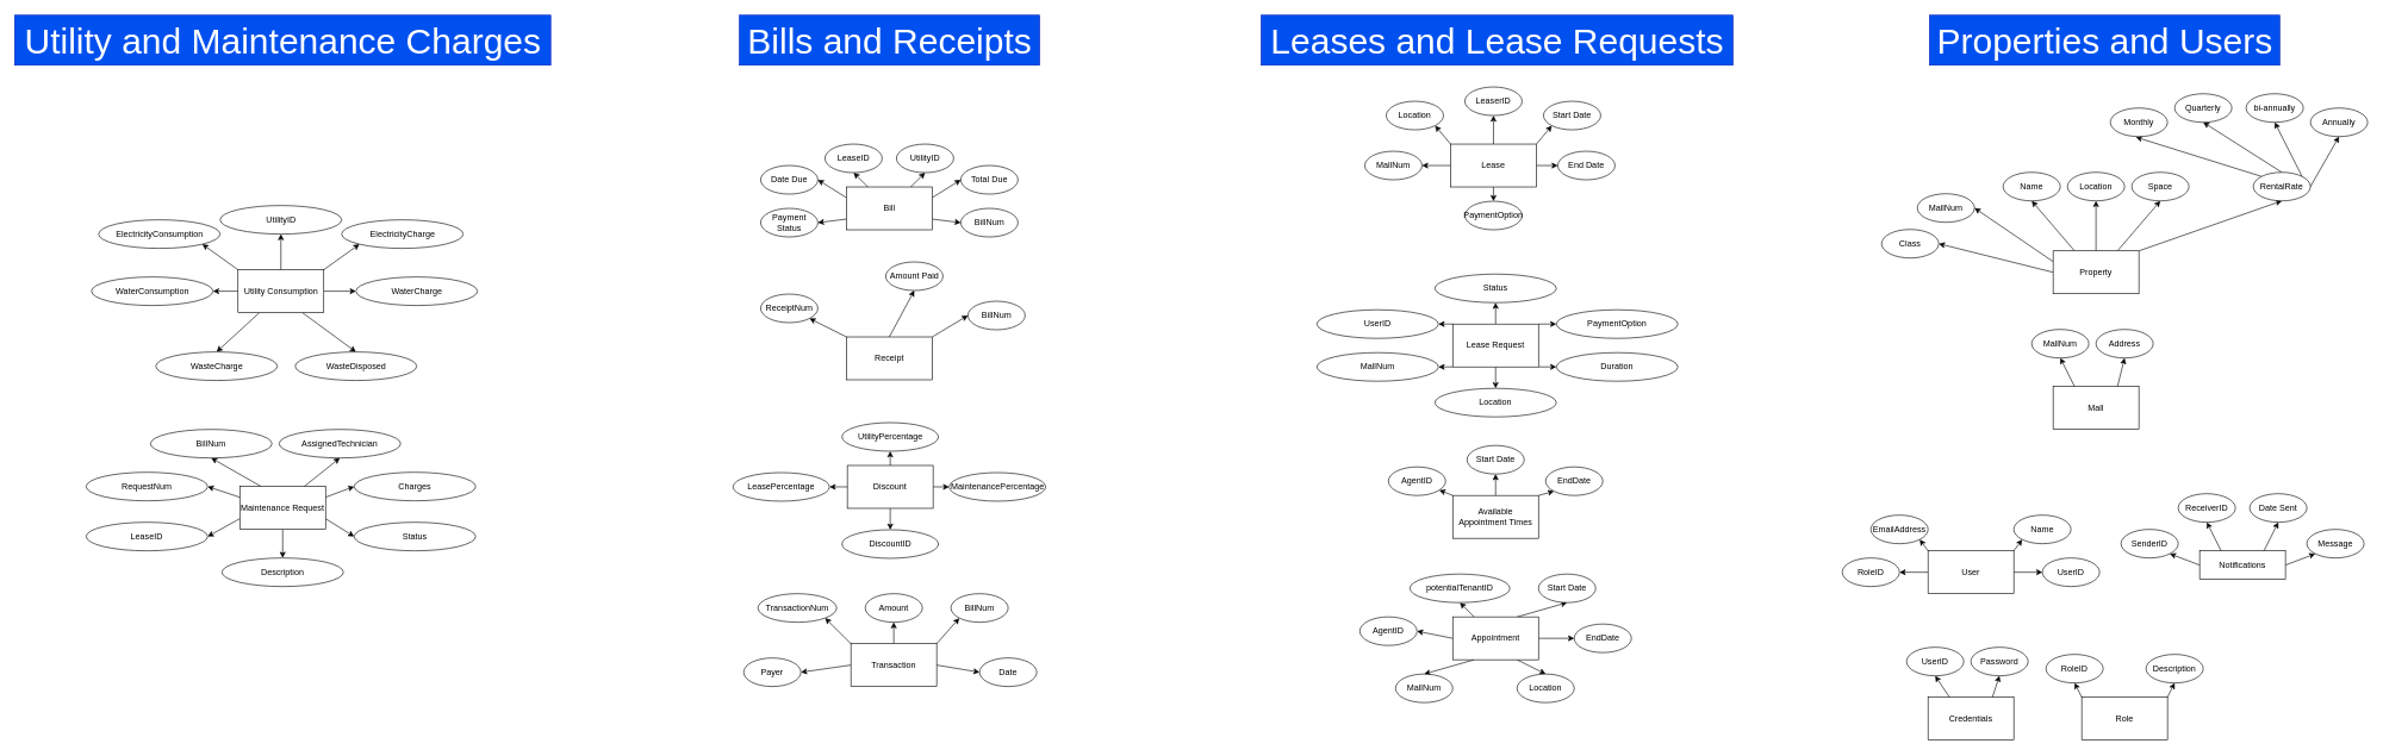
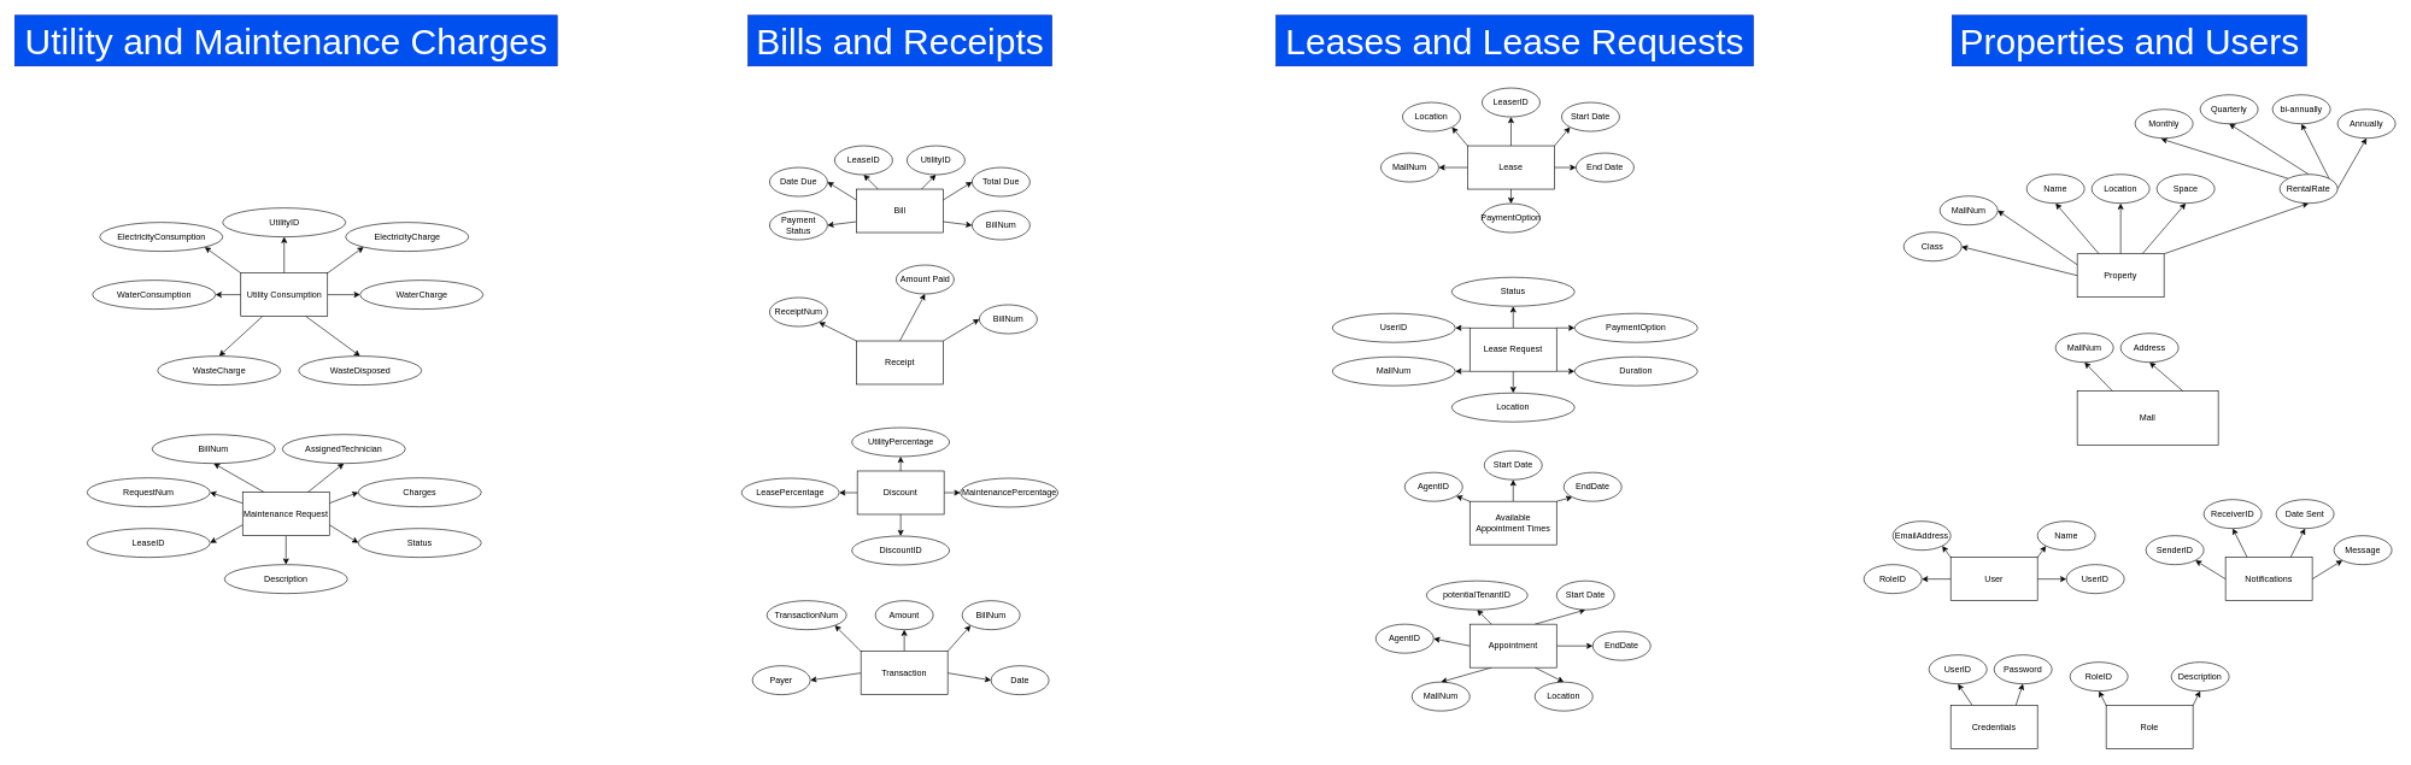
- <mxCell id="75" value="Mall" style="whiteSpace=wrap;html=1;" parent="1" vertex="1"><mxGeometry x="2872" y="540.5" width="120" height="60" as="geometry" /></mxCell>
+ <mxCell id="75" value="Mall" style="whiteSpace=wrap;html=1;" parent="1" vertex="1"><mxGeometry x="2872" y="540.5" width="195" height="75" as="geometry" /></mxCell>
- <mxCell id="51" value="Notifications" style="rounded=0;whiteSpace=wrap;html=1;" parent="1" vertex="1"><mxGeometry x="3077" y="770.5" width="120" height="40" as="geometry" /></mxCell>
+ <mxCell id="51" value="Notifications" style="rounded=0;whiteSpace=wrap;html=1;" parent="1" vertex="1"><mxGeometry x="3077" y="770.5" width="120" height="60" as="geometry" /></mxCell>
